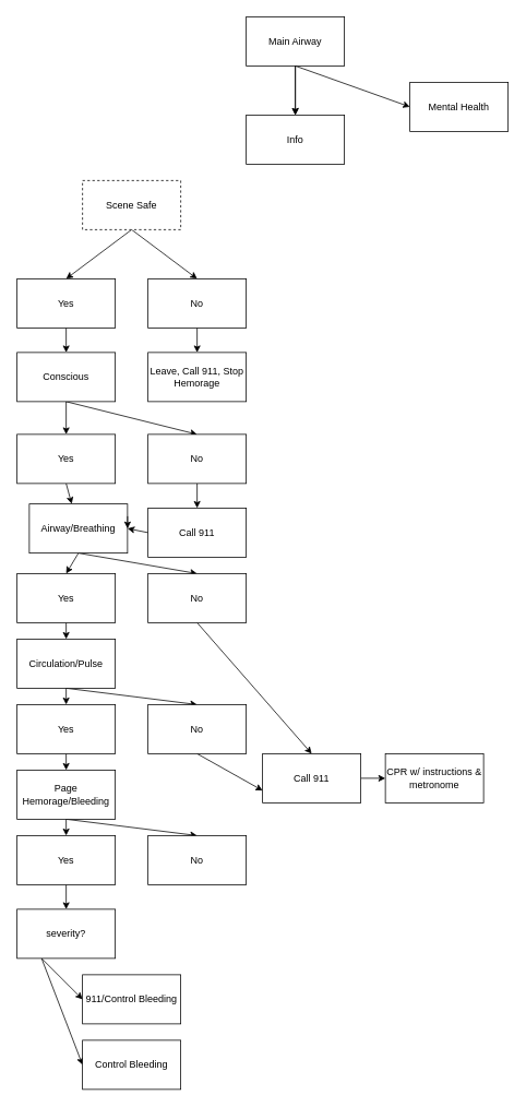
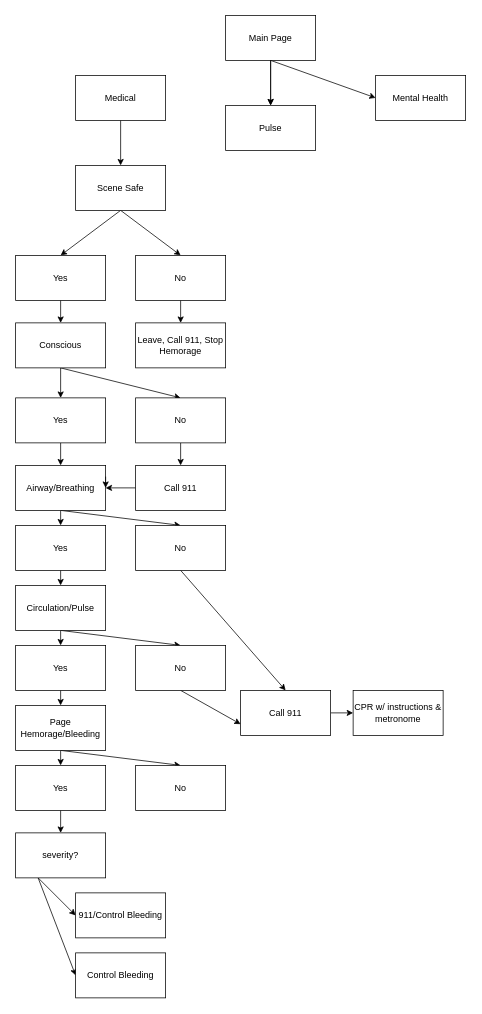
- <mxCell id="3" value="Main Airway" style="rounded=0;whiteSpace=wrap;html=1;" vertex="1" parent="1"><mxGeometry x="300" y="20" width="120" height="60" as="geometry" /></mxCell>
+ <mxCell id="3" value="Main Page" style="rounded=0;whiteSpace=wrap;html=1;" vertex="1" parent="1"><mxGeometry x="300" y="20" width="120" height="60" as="geometry" /></mxCell>
+ <mxCell id="5" value="Medical" style="rounded=0;whiteSpace=wrap;html=1;" vertex="1" parent="1"><mxGeometry x="100" y="100" width="120" height="60" as="geometry" /></mxCell>
- <mxCell id="6" value="Info" style="rounded=0;whiteSpace=wrap;html=1;" vertex="1" parent="1"><mxGeometry x="300" y="140" width="120" height="60" as="geometry" /></mxCell>
+ <mxCell id="6" value="Pulse" style="rounded=0;whiteSpace=wrap;html=1;" vertex="1" parent="1"><mxGeometry x="300" y="140" width="120" height="60" as="geometry" /></mxCell>
+ <mxCell id="4" style="edgeStyle=none;rounded=0;orthogonalLoop=1;jettySize=auto;html=1;exitX=0.5;exitY=1;exitDx=0;exitDy=0;entryX=0.5;entryY=0;entryDx=0;entryDy=0;" edge="1" parent="1" source="5" target="12"><mxGeometry relative="1" as="geometry" /></mxCell>
- <mxCell id="12" value="Scene Safe" style="rounded=0;whiteSpace=wrap;html=1;dashed=1;" vertex="1" parent="1"><mxGeometry x="100" y="220" width="120" height="60" as="geometry" /></mxCell>
+ <mxCell id="12" value="Scene Safe" style="rounded=0;whiteSpace=wrap;html=1;" vertex="1" parent="1"><mxGeometry x="100" y="220" width="120" height="60" as="geometry" /></mxCell>
- <mxCell id="29" value="Airway/Breathing" style="rounded=0;whiteSpace=wrap;html=1;" vertex="1" parent="1"><mxGeometry x="35" y="615" width="120" height="60" as="geometry" /></mxCell>
+ <mxCell id="29" value="Airway/Breathing" style="rounded=0;whiteSpace=wrap;html=1;" vertex="1" parent="1"><mxGeometry x="20" y="620" width="120" height="60" as="geometry" /></mxCell>
